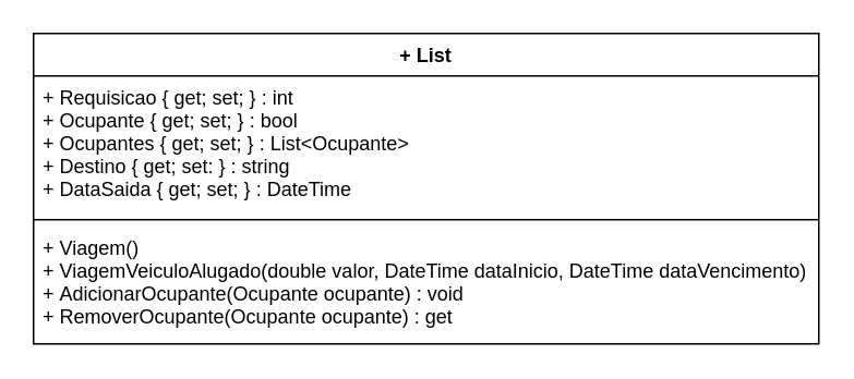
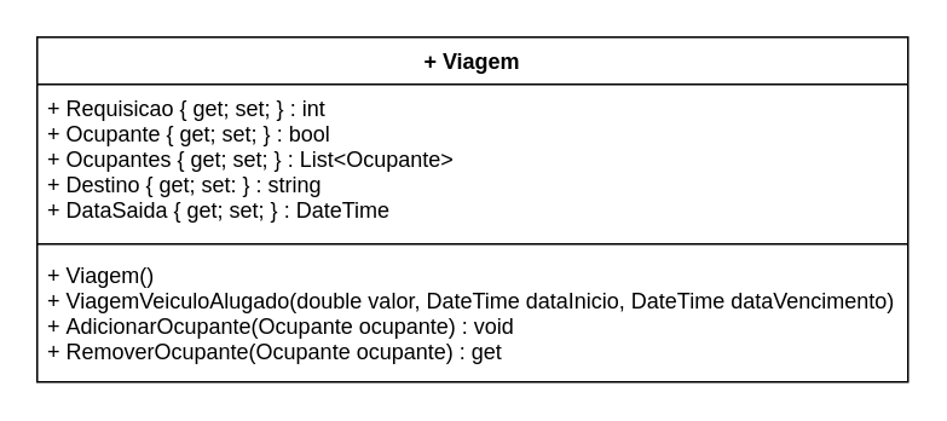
- <mxCell id="2" value="+ List" style="swimlane;fontStyle=1;align=center;verticalAlign=top;childLayout=stackLayout;horizontal=1;startSize=26;horizontalStack=0;resizeParent=1;resizeParentMax=0;resizeLast=0;collapsible=1;marginBottom=0;" vertex="1" parent="1"><mxGeometry x="20" y="20" width="480" height="190" as="geometry" /></mxCell>
+ <mxCell id="2" value="+ Viagem" style="swimlane;fontStyle=1;align=center;verticalAlign=top;childLayout=stackLayout;horizontal=1;startSize=26;horizontalStack=0;resizeParent=1;resizeParentMax=0;resizeLast=0;collapsible=1;marginBottom=0;" vertex="1" parent="1"><mxGeometry x="20" y="20" width="480" height="190" as="geometry" /></mxCell>
